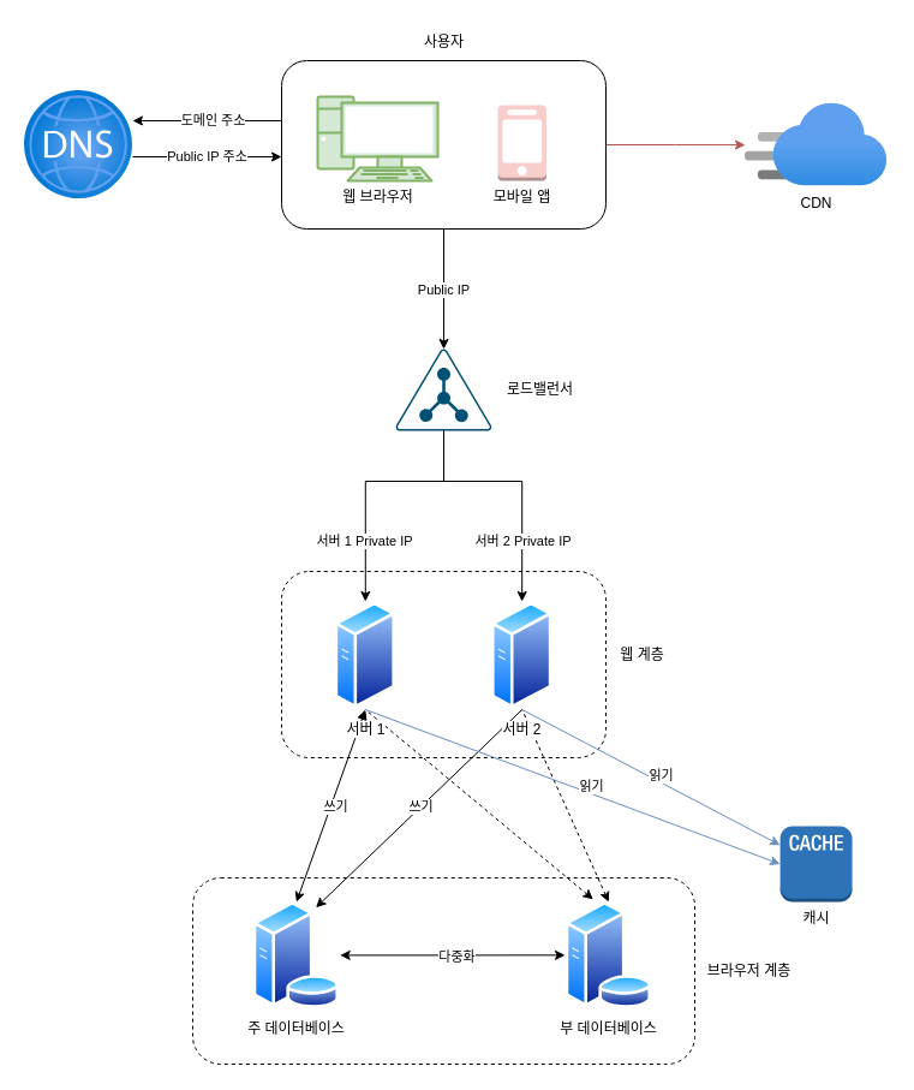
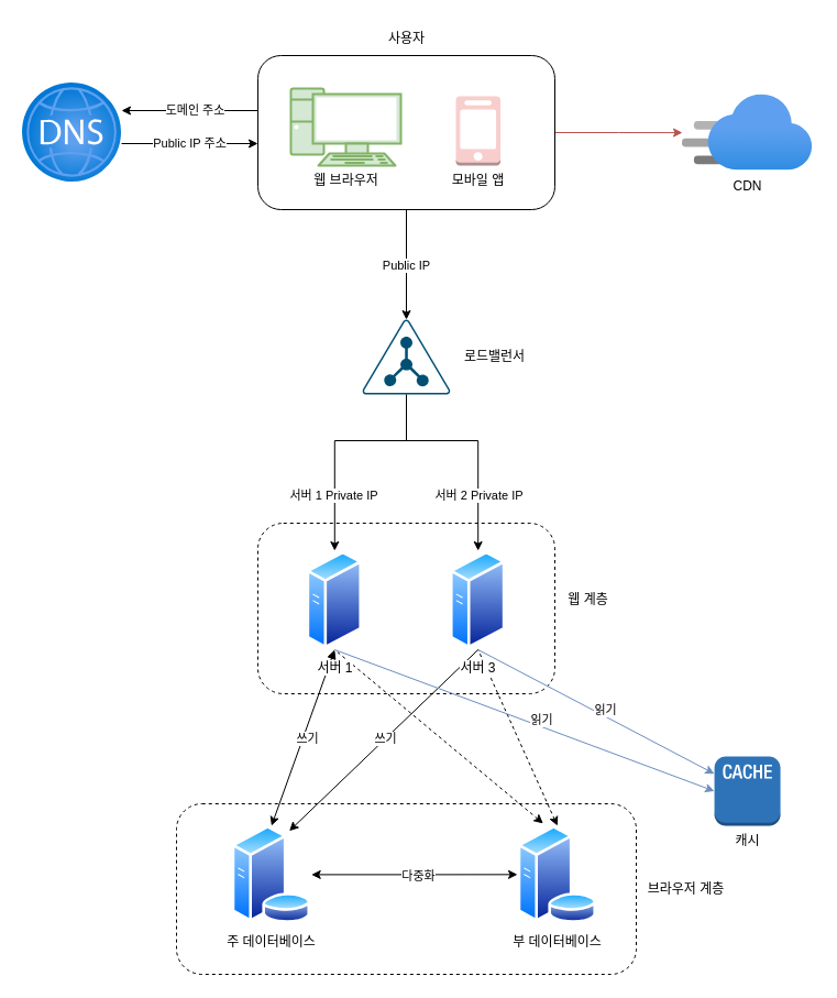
- <mxCell id="31" value="서버 2" style="image;aspect=fixed;perimeter=ellipsePerimeter;html=1;align=center;shadow=0;dashed=0;spacingTop=3;image=img/lib/active_directory/generic_server.svg;" vertex="1" parent="1"><mxGeometry x="409" y="500" width="50.4" height="90" as="geometry" /></mxCell>
+ <mxCell id="31" value="서버 3" style="image;aspect=fixed;perimeter=ellipsePerimeter;html=1;align=center;shadow=0;dashed=0;spacingTop=3;image=img/lib/active_directory/generic_server.svg;" vertex="1" parent="1"><mxGeometry x="409" y="500" width="50.4" height="90" as="geometry" /></mxCell>
